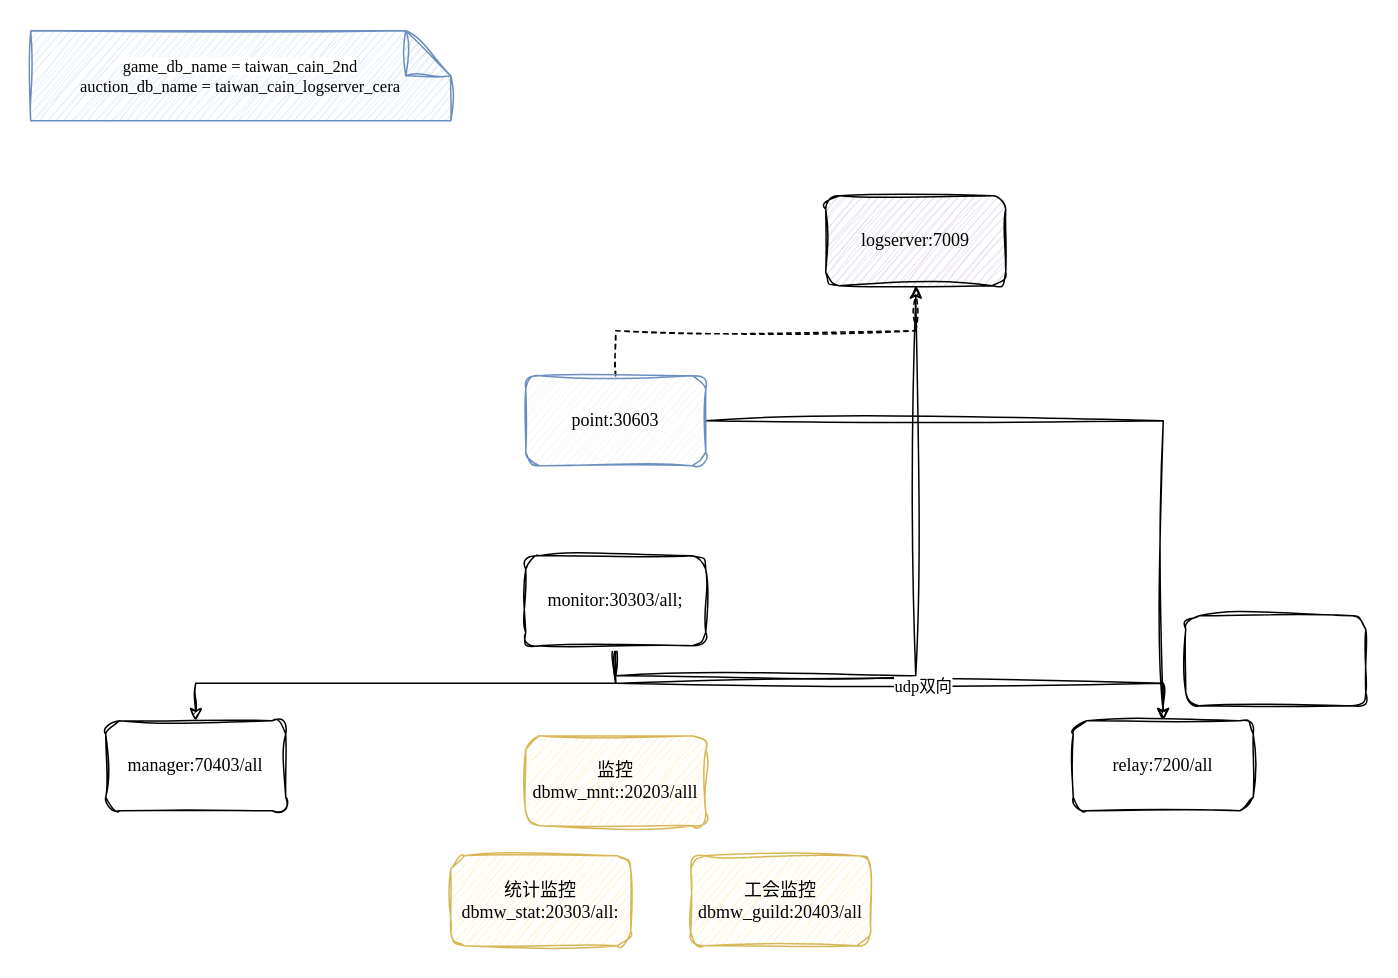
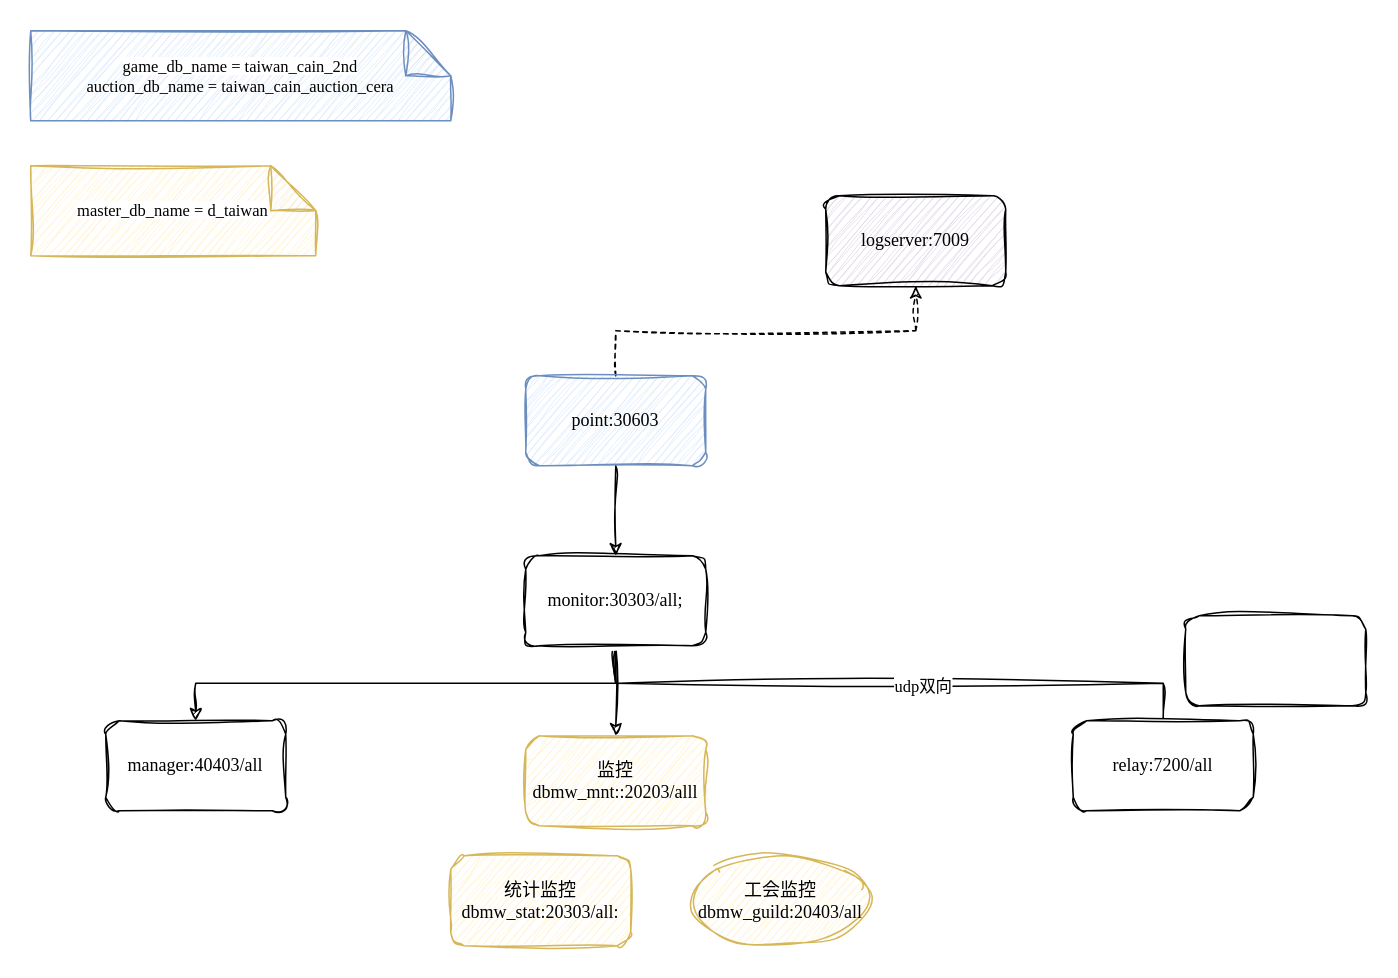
- <mxCell id="17" value="&lt;span style=&quot;font-size: 11px; text-wrap: nowrap; background-color: rgb(255, 255, 255);&quot;&gt;game_db_name = taiwan_cain_2nd&lt;/span&gt;&lt;div style=&quot;border-color: var(--border-color); font-size: 11px; text-wrap: nowrap;&quot;&gt;auction_db_name = taiwan_cain_logserver_cera&lt;/div&gt;" style="shape=note;whiteSpace=wrap;html=1;backgroundOutline=1;darkOpacity=0.05;sketch=1;hachureGap=4;jiggle=2;curveFitting=1;fontFamily=Architects Daughter;fontSource=https%3A%2F%2Ffonts.googleapis.com%2Fcss%3Ffamily%3DArchitects%2BDaughter;fillColor=#dae8fc;strokeColor=#6c8ebf;" vertex="1" parent="1"><mxGeometry x="20" y="20" width="280" height="60" as="geometry" /></mxCell>
+ <mxCell id="17" value="&lt;span style=&quot;font-size: 11px; text-wrap: nowrap; background-color: rgb(255, 255, 255);&quot;&gt;game_db_name = taiwan_cain_2nd&lt;/span&gt;&lt;div style=&quot;border-color: var(--border-color); font-size: 11px; text-wrap: nowrap;&quot;&gt;auction_db_name = taiwan_cain_auction_cera&lt;/div&gt;" style="shape=note;whiteSpace=wrap;html=1;backgroundOutline=1;darkOpacity=0.05;sketch=1;hachureGap=4;jiggle=2;curveFitting=1;fontFamily=Architects Daughter;fontSource=https%3A%2F%2Ffonts.googleapis.com%2Fcss%3Ffamily%3DArchitects%2BDaughter;fillColor=#dae8fc;strokeColor=#6c8ebf;" vertex="1" parent="1"><mxGeometry x="20" y="20" width="280" height="60" as="geometry" /></mxCell>
+ <mxCell id="16" value="&lt;span style=&quot;font-size: 11px; text-wrap: nowrap; background-color: rgb(255, 255, 255);&quot;&gt;master_db_name = d_taiwan&lt;/span&gt;" style="shape=note;whiteSpace=wrap;html=1;backgroundOutline=1;darkOpacity=0.05;sketch=1;hachureGap=4;jiggle=2;curveFitting=1;fontFamily=Architects Daughter;fontSource=https%3A%2F%2Ffonts.googleapis.com%2Fcss%3Ffamily%3DArchitects%2BDaughter;fillColor=#fff2cc;strokeColor=#d6b656;" vertex="1" parent="1"><mxGeometry x="20" y="110" width="190" height="60" as="geometry" /></mxCell>
- <mxCell id="4" value="point:30603" style="rounded=1;whiteSpace=wrap;html=1;sketch=1;hachureGap=4;jiggle=2;curveFitting=1;fontFamily=Architects Daughter;fontSource=https%3A%2F%2Ffonts.googleapis.com%2Fcss%3Ffamily%3DArchitects%2BDaughter;fillColor=#f5f5f5;strokeColor=#6c8ebf;" vertex="1" parent="1"><mxGeometry x="350" y="250" width="120" height="60" as="geometry" /></mxCell>
+ <mxCell id="4" value="point:30603" style="rounded=1;whiteSpace=wrap;html=1;sketch=1;hachureGap=4;jiggle=2;curveFitting=1;fontFamily=Architects Daughter;fontSource=https%3A%2F%2Ffonts.googleapis.com%2Fcss%3Ffamily%3DArchitects%2BDaughter;fillColor=#dae8fc;strokeColor=#6c8ebf;" vertex="1" parent="1"><mxGeometry x="350" y="250" width="120" height="60" as="geometry" /></mxCell>
- <mxCell id="2" style="edgeStyle=orthogonalEdgeStyle;rounded=0;sketch=1;hachureGap=4;jiggle=2;curveFitting=1;orthogonalLoop=1;jettySize=auto;html=1;fontFamily=Architects Daughter;fontSource=https%3A%2F%2Ffonts.googleapis.com%2Fcss%3Ffamily%3DArchitects%2BDaughter;" edge="1" parent="1" source="4" target="13"><mxGeometry relative="1" as="geometry" /></mxCell>
+ <mxCell id="2" style="edgeStyle=orthogonalEdgeStyle;rounded=0;sketch=1;hachureGap=4;jiggle=2;curveFitting=1;orthogonalLoop=1;jettySize=auto;html=1;entryX=0.5;entryY=0;entryDx=0;entryDy=0;fontFamily=Architects Daughter;fontSource=https%3A%2F%2Ffonts.googleapis.com%2Fcss%3Ffamily%3DArchitects%2BDaughter;" edge="1" parent="1" source="4" target="9"><mxGeometry relative="1" as="geometry" /></mxCell>
- <mxCell id="6" style="edgeStyle=orthogonalEdgeStyle;rounded=0;sketch=1;hachureGap=4;jiggle=2;curveFitting=1;orthogonalLoop=1;jettySize=auto;html=1;exitX=0.5;exitY=1;exitDx=0;exitDy=0;fontFamily=Architects Daughter;fontSource=https%3A%2F%2Ffonts.googleapis.com%2Fcss%3Ffamily%3DArchitects%2BDaughter;" edge="1" parent="1" source="9" target="10"><mxGeometry relative="1" as="geometry" /></mxCell>
+ <mxCell id="6" style="edgeStyle=orthogonalEdgeStyle;rounded=0;sketch=1;hachureGap=4;jiggle=2;curveFitting=1;orthogonalLoop=1;jettySize=auto;html=1;exitX=0.5;exitY=1;exitDx=0;exitDy=0;fontFamily=Architects Daughter;fontSource=https%3A%2F%2Ffonts.googleapis.com%2Fcss%3Ffamily%3DArchitects%2BDaughter;" edge="1" parent="1" source="9" target="12"><mxGeometry relative="1" as="geometry" /></mxCell>
- <mxCell id="7" style="edgeStyle=orthogonalEdgeStyle;rounded=0;sketch=1;hachureGap=4;jiggle=2;curveFitting=1;orthogonalLoop=1;jettySize=auto;html=1;exitX=0.5;exitY=1;exitDx=0;exitDy=0;fontFamily=Architects Daughter;fontSource=https%3A%2F%2Ffonts.googleapis.com%2Fcss%3Ffamily%3DArchitects%2BDaughter;" edge="1" parent="1" source="9" target="13"><mxGeometry relative="1" as="geometry" /></mxCell>
+ <mxCell id="7" style="edgeStyle=orthogonalEdgeStyle;rounded=0;sketch=1;hachureGap=4;jiggle=2;curveFitting=1;orthogonalLoop=1;jettySize=auto;html=1;exitX=0.5;exitY=1;exitDx=0;exitDy=0;fontFamily=Architects Daughter;fontSource=https%3A%2F%2Ffonts.googleapis.com%2Fcss%3Ffamily%3DArchitects%2BDaughter;endArrow=none;" edge="1" parent="1" source="9" target="13"><mxGeometry relative="1" as="geometry" /></mxCell>
- <mxCell id="11" value="manager:70403/all" style="rounded=1;whiteSpace=wrap;html=1;sketch=1;hachureGap=4;jiggle=2;curveFitting=1;fontFamily=Architects Daughter;fontSource=https%3A%2F%2Ffonts.googleapis.com%2Fcss%3Ffamily%3DArchitects%2BDaughter;" vertex="1" parent="1"><mxGeometry x="70" y="480" width="120" height="60" as="geometry" /></mxCell>
+ <mxCell id="11" value="manager:40403/all" style="rounded=1;whiteSpace=wrap;html=1;sketch=1;hachureGap=4;jiggle=2;curveFitting=1;fontFamily=Architects Daughter;fontSource=https%3A%2F%2Ffonts.googleapis.com%2Fcss%3Ffamily%3DArchitects%2BDaughter;" vertex="1" parent="1"><mxGeometry x="70" y="480" width="120" height="60" as="geometry" /></mxCell>
- <mxCell id="15" value="&lt;div&gt;工会监控&lt;/div&gt;dbmw_guild:20403/all" style="rounded=1;whiteSpace=wrap;html=1;sketch=1;hachureGap=4;jiggle=2;curveFitting=1;fontFamily=Architects Daughter;fontSource=https%3A%2F%2Ffonts.googleapis.com%2Fcss%3Ffamily%3DArchitects%2BDaughter;fillColor=#fff2cc;strokeColor=#d6b656;" vertex="1" parent="1"><mxGeometry x="460" y="570" width="120" height="60" as="geometry" /></mxCell>
+ <mxCell id="15" value="&lt;div&gt;工会监控&lt;/div&gt;dbmw_guild:20403/all" style="ellipse;whiteSpace=wrap;html=1;sketch=1;hachureGap=4;jiggle=2;curveFitting=1;fontFamily=Architects Daughter;fontSource=https%3A%2F%2Ffonts.googleapis.com%2Fcss%3Ffamily%3DArchitects%2BDaughter;fillColor=#fff2cc;strokeColor=#d6b656;" vertex="1" parent="1"><mxGeometry x="460" y="570" width="120" height="60" as="geometry" /></mxCell>
